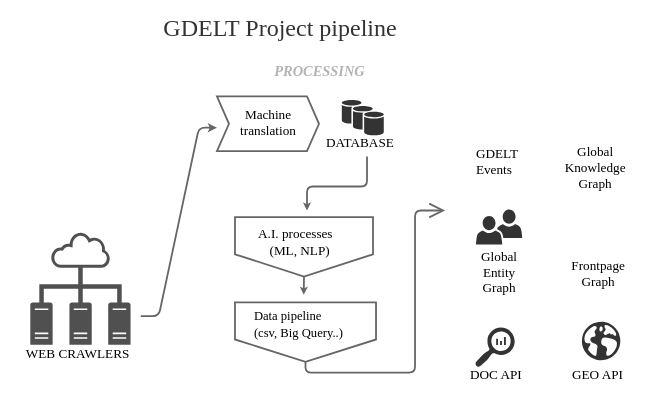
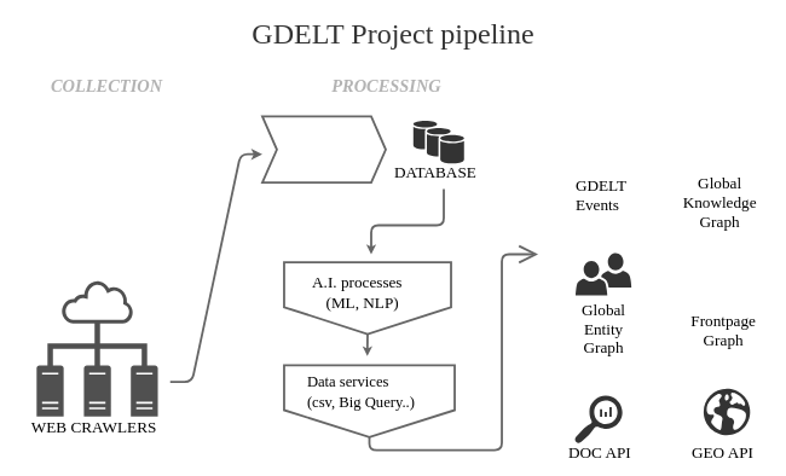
- <mxCell id="33" value="&lt;font style=&quot;font-size: 40px&quot;&gt;GDELT Project pipeline&lt;br style=&quot;font-size: 40px&quot;&gt;&lt;/font&gt;" style="text;html=1;resizable=0;points=[];autosize=1;align=center;verticalAlign=top;spacingTop=-4;fontSize=40;fontColor=#333333;fontFamily=Lucida Console;fontStyle=0;comic=1;glass=0;" vertex="1" parent="1"><mxGeometry x="261" y="20" width="410" height="50" as="geometry" /></mxCell>
+ <mxCell id="33" value="&lt;font style=&quot;font-size: 40px&quot;&gt;GDELT Project pipeline&lt;br style=&quot;font-size: 40px&quot;&gt;&lt;/font&gt;" style="text;html=1;resizable=0;points=[];autosize=1;align=center;verticalAlign=top;spacingTop=-4;fontSize=40;fontColor=#333333;fontFamily=Lucida Console;fontStyle=0;comic=1;glass=0;" vertex="1" parent="1"><mxGeometry x="336" y="20" width="410" height="50" as="geometry" /></mxCell>
+ <mxCell id="34" value="&lt;span style=&quot;font-size: 24px;&quot;&gt;&lt;b style=&quot;font-size: 24px;&quot;&gt;&lt;font style=&quot;font-size: 24px;&quot;&gt;COLLECTION&lt;/font&gt;&lt;/b&gt;&lt;/span&gt;" style="text;html=1;resizable=0;points=[];autosize=1;align=left;verticalAlign=top;spacingTop=-4;fontSize=24;fontColor=#B3B3B3;fontFamily=Lucida Console;fontStyle=2" vertex="1" parent="1"><mxGeometry x="68" y="101" width="170" height="30" as="geometry" /></mxCell>
- <mxCell id="8" value="&lt;div&gt;&lt;font style=&quot;font-size: 22px&quot; face=&quot;Verdana&quot;&gt;Machine&lt;/font&gt;&lt;/div&gt;&lt;div&gt;&lt;font style=&quot;font-size: 22px&quot; face=&quot;Verdana&quot;&gt;translation&lt;/font&gt;&lt;/div&gt;" style="text;html=1;resizable=0;points=[];autosize=1;align=center;verticalAlign=top;spacingTop=-4;" vertex="1" parent="6"><mxGeometry x="19.976" y="15.2" width="130" height="40" as="geometry" /></mxCell>
- <mxCell id="42" value="&lt;font style=&quot;font-size: 21px;&quot; face=&quot;Verdana&quot;&gt;Data pipeline&lt;/font&gt;" style="text;html=1;resizable=0;points=[];autosize=1;align=left;verticalAlign=top;spacingTop=-4;fontSize=21;" vertex="1" parent="41"><mxGeometry width="140" height="30" as="geometry" /></mxCell>
+ <mxCell id="42" value="&lt;font style=&quot;font-size: 21px;&quot; face=&quot;Verdana&quot;&gt;Data services&lt;/font&gt;" style="text;html=1;resizable=0;points=[];autosize=1;align=left;verticalAlign=top;spacingTop=-4;fontSize=21;" vertex="1" parent="41"><mxGeometry width="140" height="30" as="geometry" /></mxCell>
